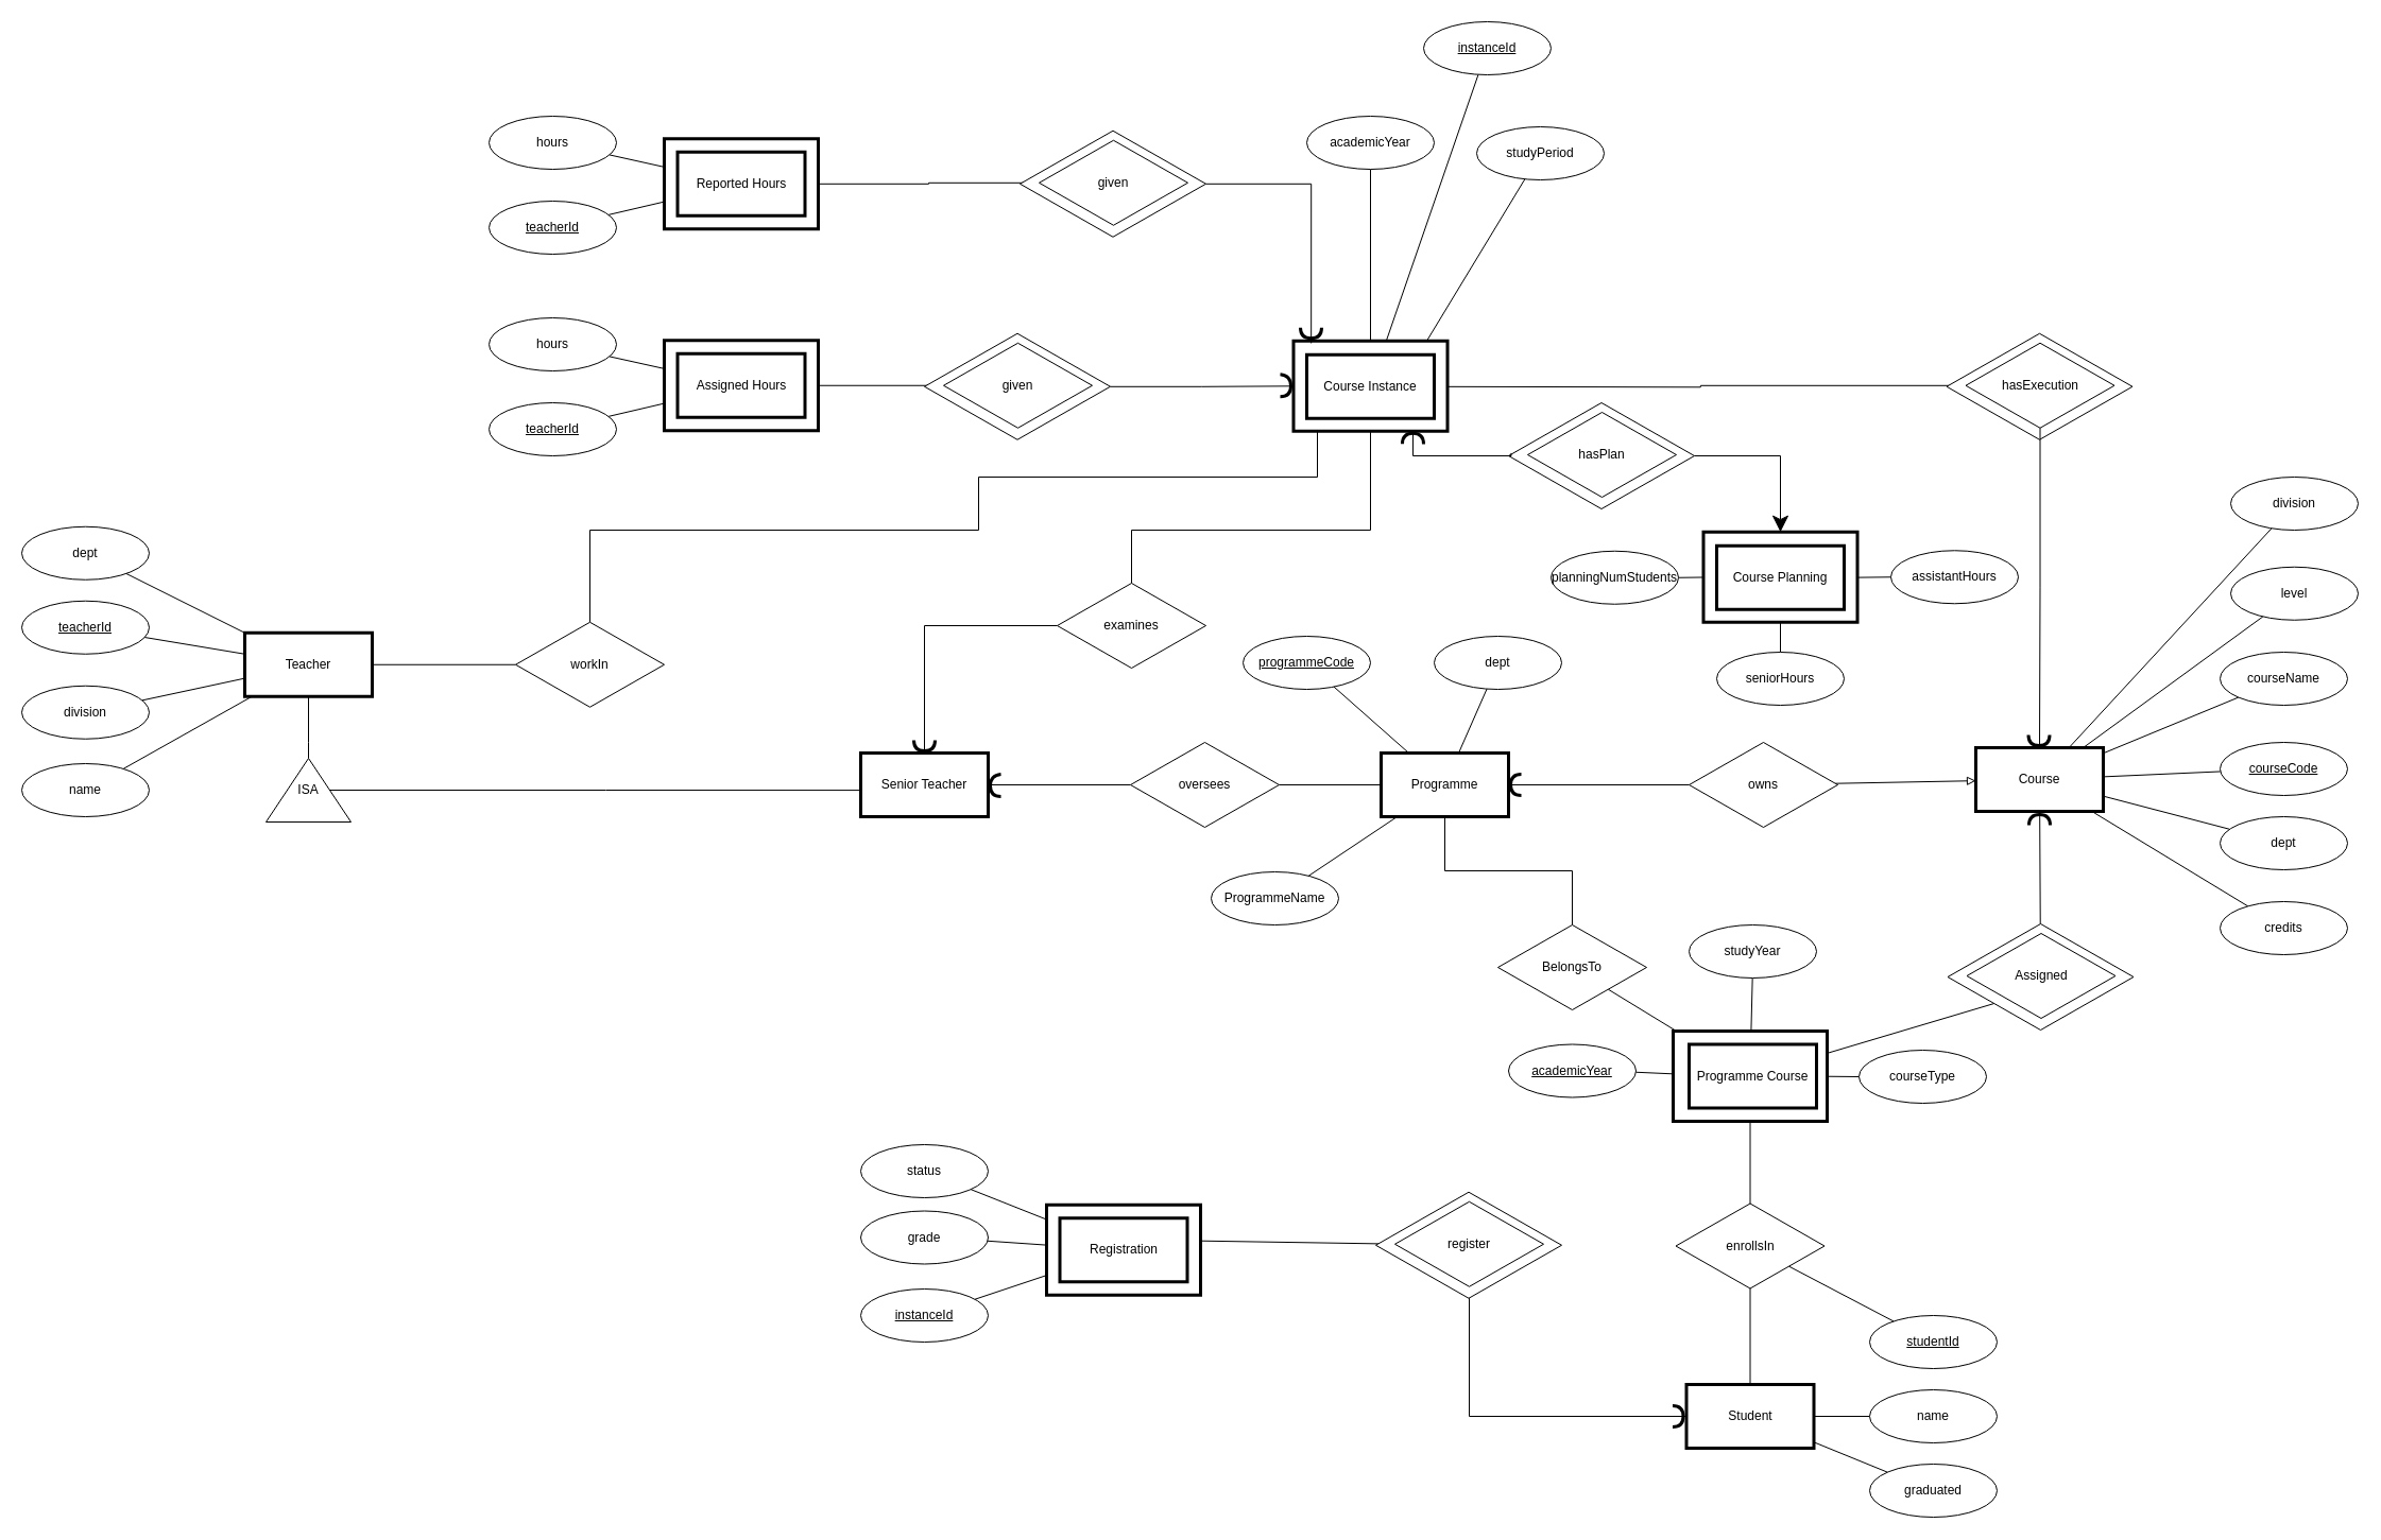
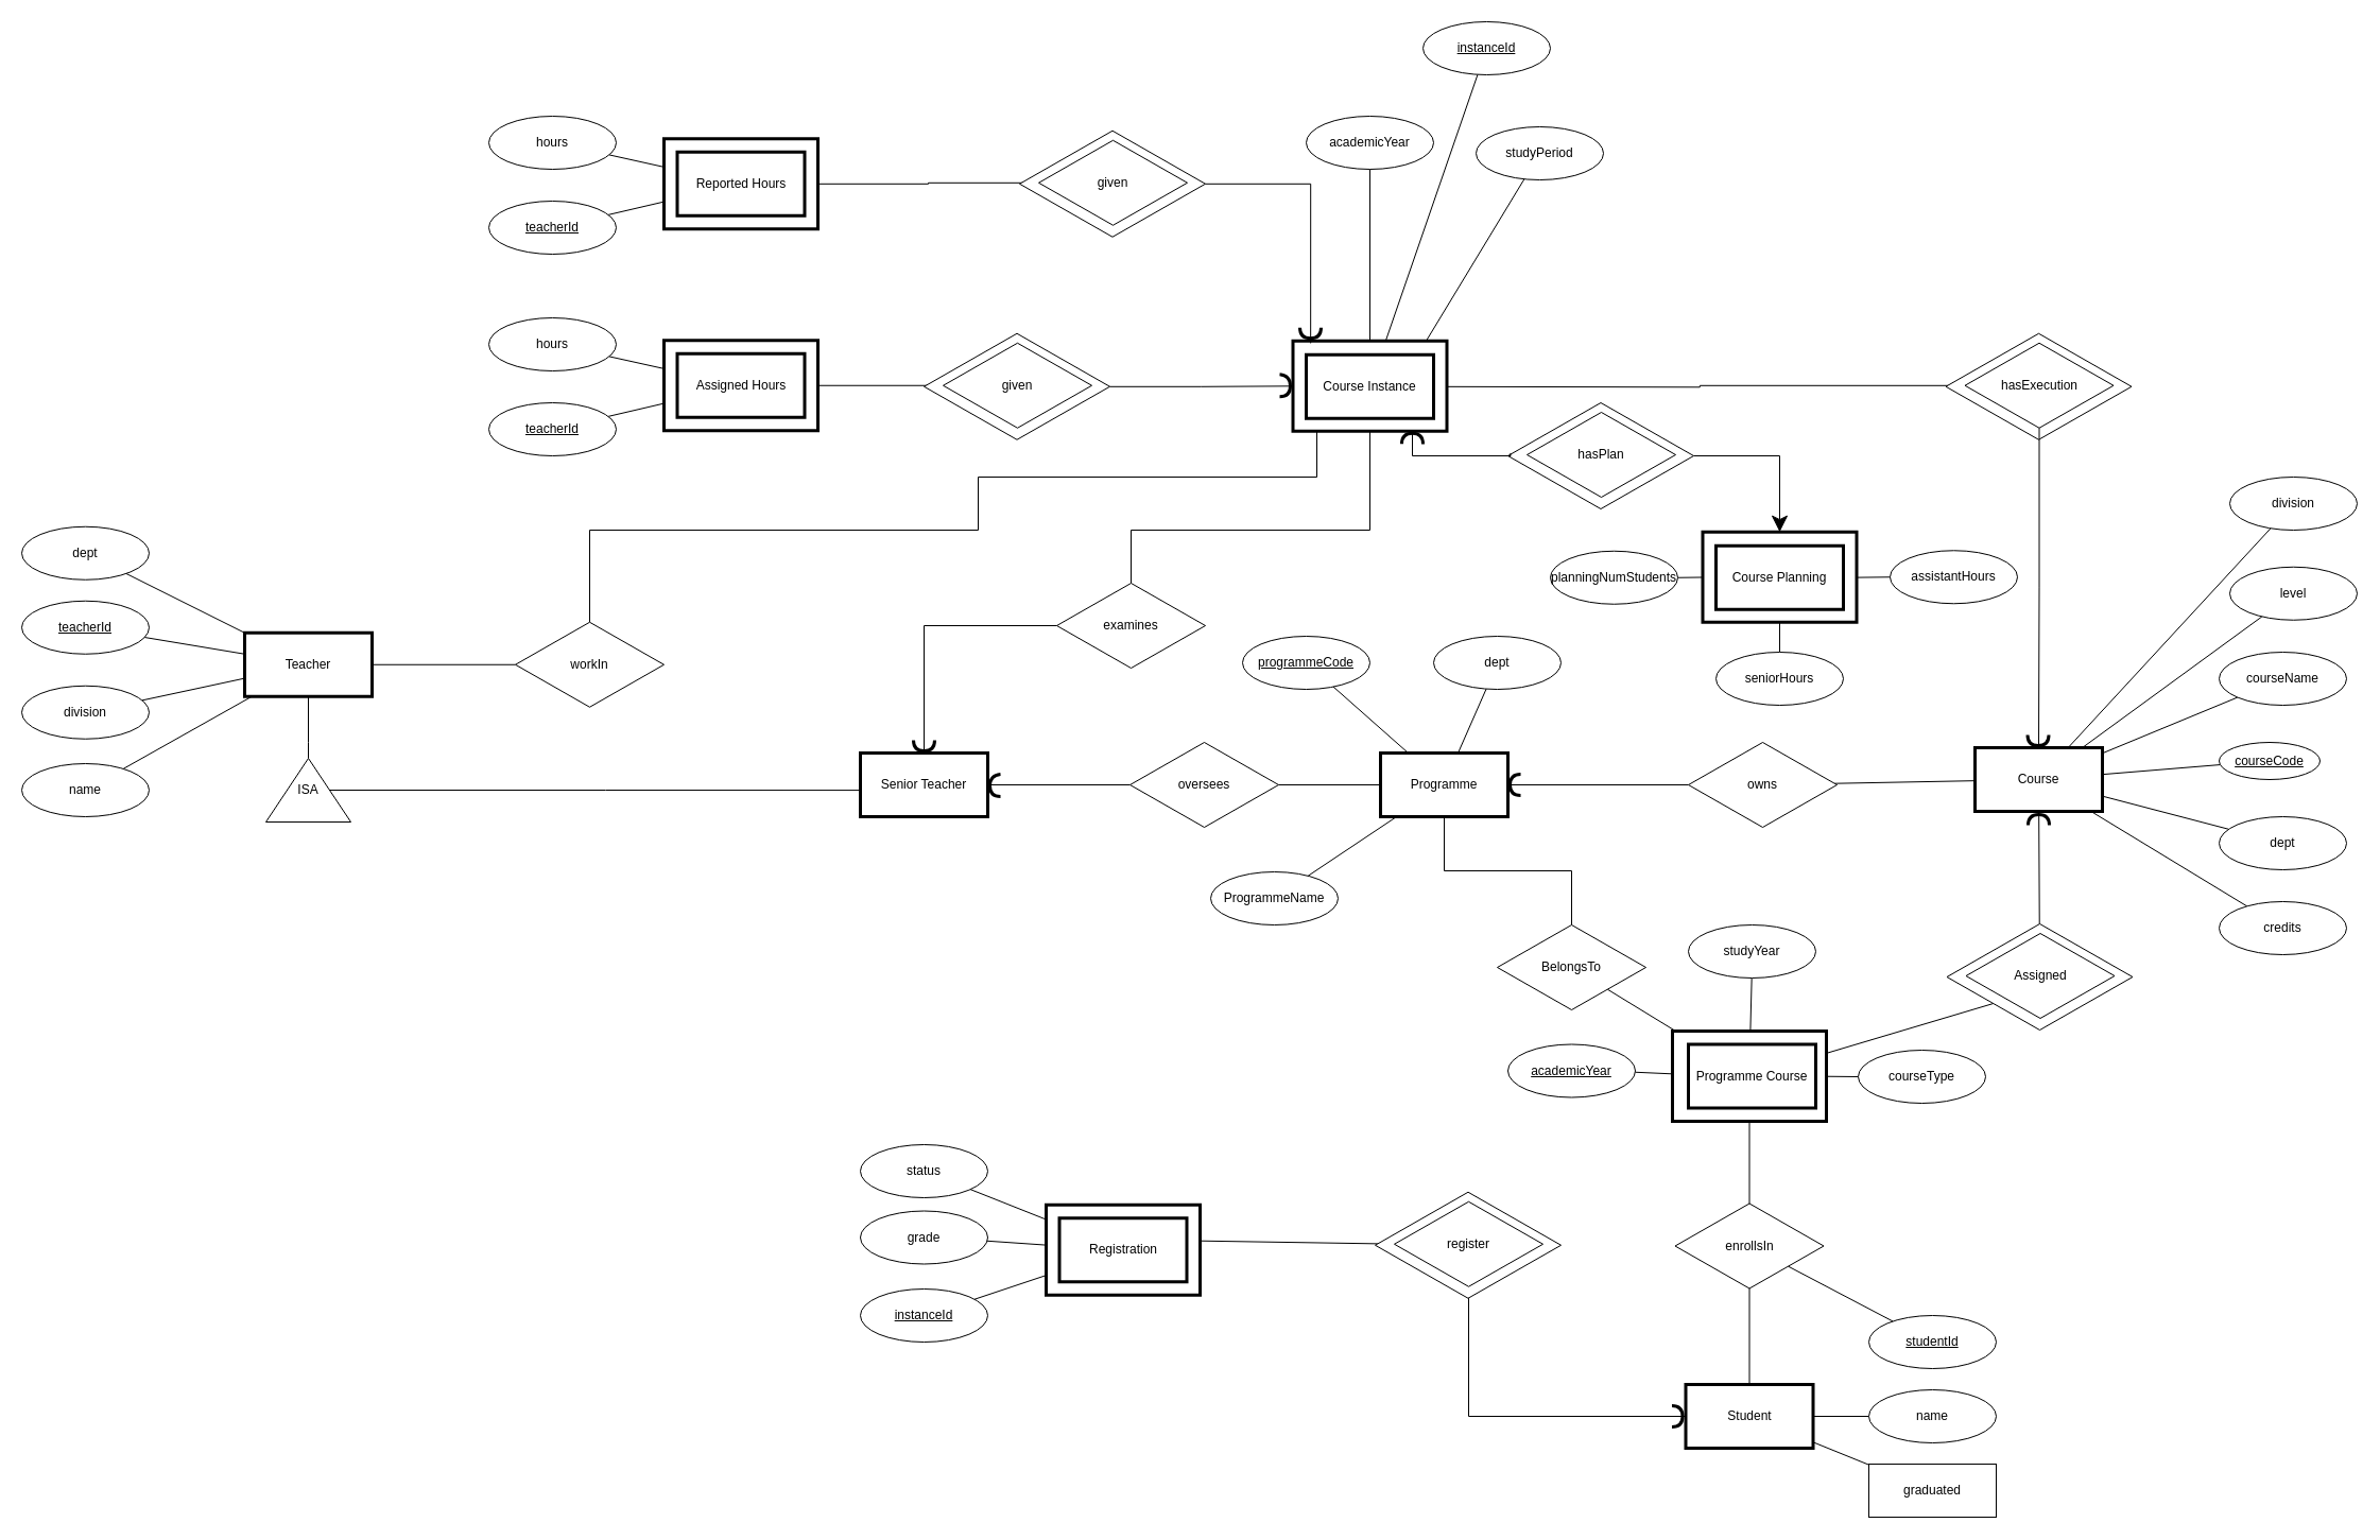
- <mxCell id="25" value="&lt;u&gt;courseCode&lt;/u&gt;" style="ellipse;whiteSpace=wrap;html=1;" parent="1" vertex="1"><mxGeometry x="2090" y="699" width="120" height="50" as="geometry" /></mxCell>
+ <mxCell id="25" value="&lt;u&gt;courseCode&lt;/u&gt;" style="ellipse;whiteSpace=wrap;html=1;" parent="1" vertex="1"><mxGeometry x="2090" y="699" width="95" height="35" as="geometry" /></mxCell>
- <mxCell id="74" style="rounded=0;orthogonalLoop=1;jettySize=auto;html=1;endArrow=block;endFill=0;" parent="1" source="75" target="23" edge="1"><mxGeometry relative="1" as="geometry" /></mxCell>
+ <mxCell id="74" style="rounded=0;orthogonalLoop=1;jettySize=auto;html=1;endArrow=none;endFill=0;" parent="1" source="75" target="23" edge="1"><mxGeometry relative="1" as="geometry" /></mxCell>
- <mxCell id="66" value="graduated" style="ellipse;whiteSpace=wrap;html=1;" parent="1" vertex="1"><mxGeometry x="1760" y="1379" width="120" height="50" as="geometry" /></mxCell>
+ <mxCell id="66" value="graduated" style="whiteSpace=wrap;html=1;rounded=0;" parent="1" vertex="1"><mxGeometry x="1760" y="1379" width="120" height="50" as="geometry" /></mxCell>
